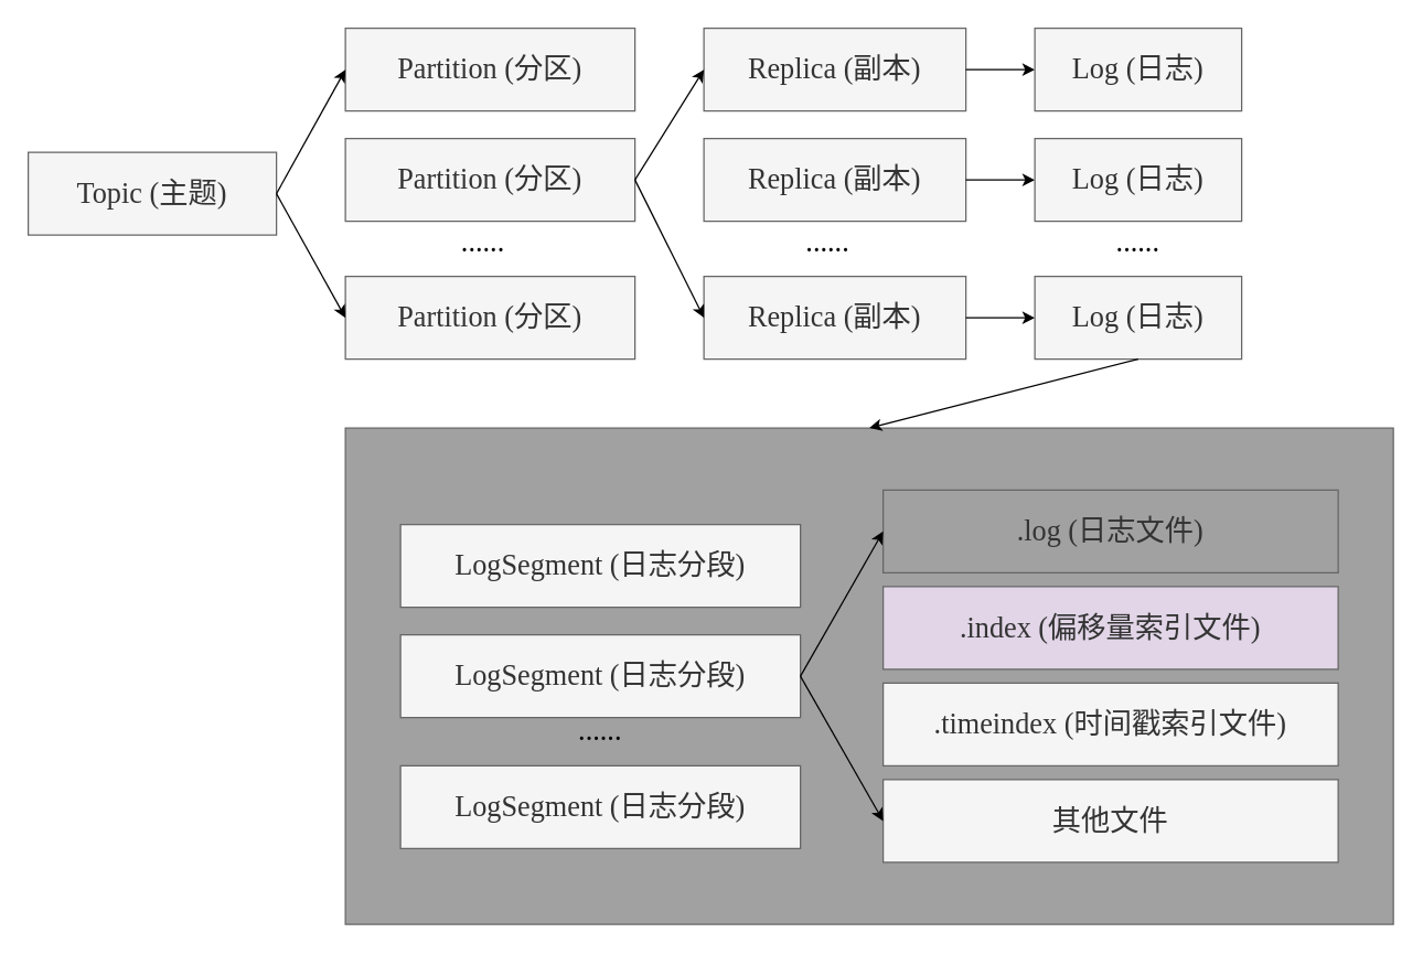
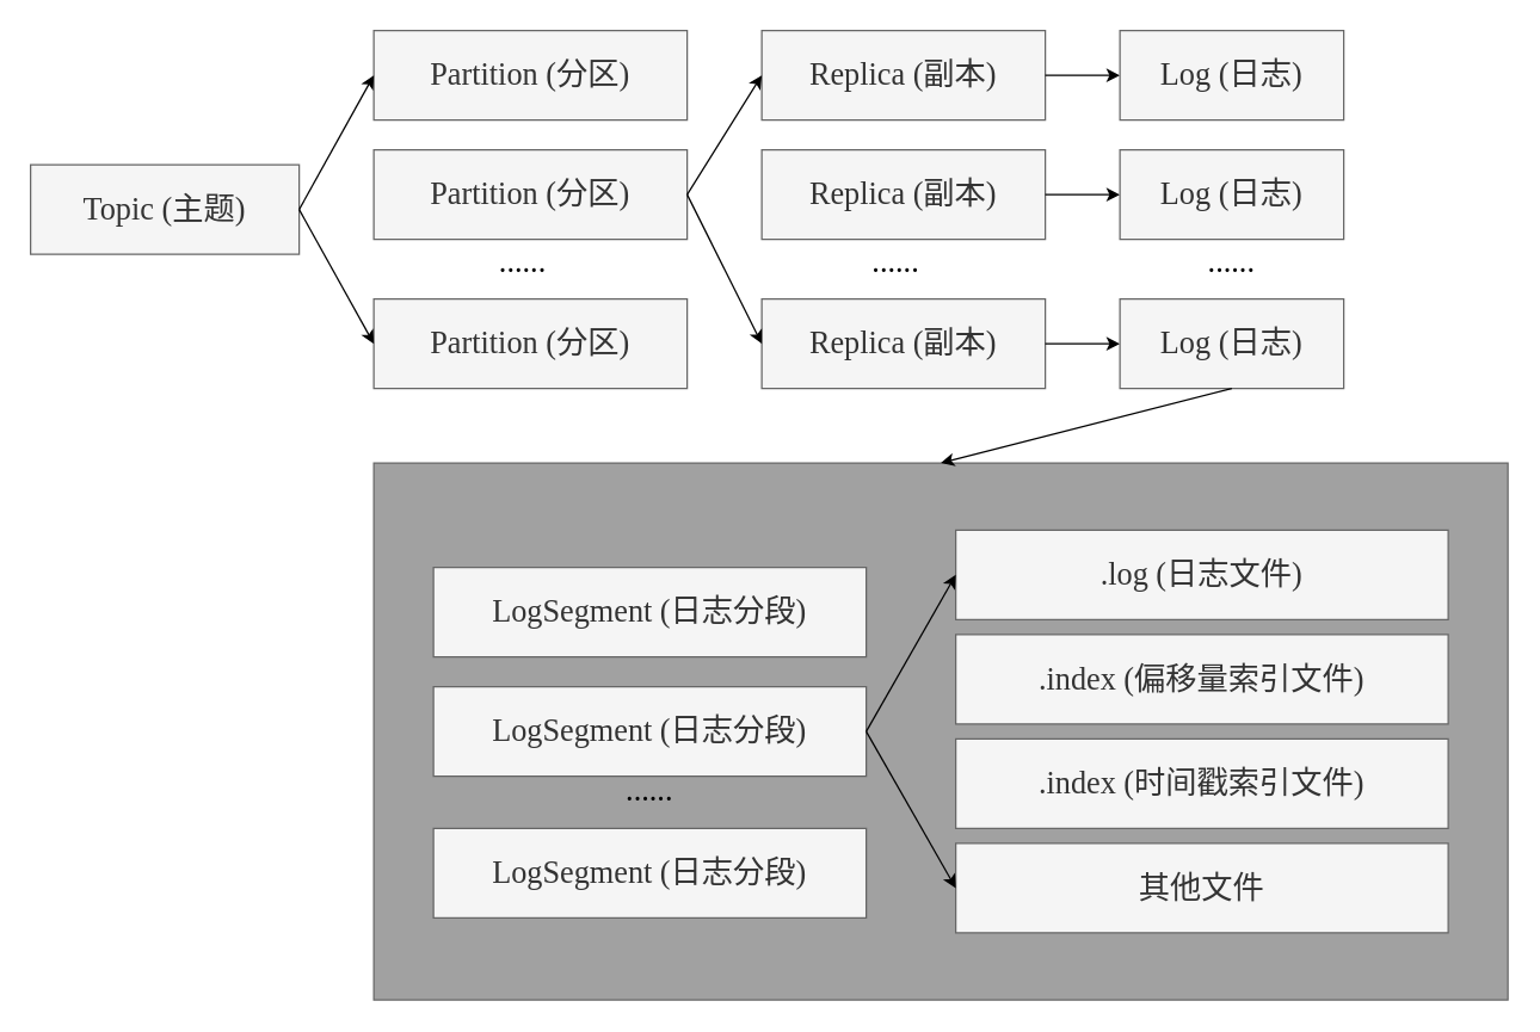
- <mxCell id="27" value=".log (日志文件)" style="rounded=0;whiteSpace=wrap;html=1;fillColor=#a1a1a1;strokeColor=#666666;fontColor=#333333;fontFamily=Comic Sans MS;fontSize=21;" vertex="1" parent="1"><mxGeometry x="640" y="355" width="330" height="60" as="geometry" /></mxCell>
+ <mxCell id="27" value=".log (日志文件)" style="rounded=0;whiteSpace=wrap;html=1;fillColor=#f5f5f5;strokeColor=#666666;fontColor=#333333;fontFamily=Comic Sans MS;fontSize=21;" vertex="1" parent="1"><mxGeometry x="640" y="355" width="330" height="60" as="geometry" /></mxCell>
- <mxCell id="28" value=".index (偏移量索引文件)" style="rounded=0;whiteSpace=wrap;html=1;fillColor=#e1d5e7;strokeColor=#666666;fontColor=#333333;fontFamily=Comic Sans MS;fontSize=21;" vertex="1" parent="1"><mxGeometry x="640" y="425" width="330" height="60" as="geometry" /></mxCell>
+ <mxCell id="28" value=".index (偏移量索引文件)" style="rounded=0;whiteSpace=wrap;html=1;fillColor=#f5f5f5;strokeColor=#666666;fontColor=#333333;fontFamily=Comic Sans MS;fontSize=21;" vertex="1" parent="1"><mxGeometry x="640" y="425" width="330" height="60" as="geometry" /></mxCell>
- <mxCell id="29" value=".timeindex (时间戳索引文件)" style="rounded=0;whiteSpace=wrap;html=1;fillColor=#f5f5f5;strokeColor=#666666;fontColor=#333333;fontFamily=Comic Sans MS;fontSize=21;" vertex="1" parent="1"><mxGeometry x="640" y="495" width="330" height="60" as="geometry" /></mxCell>
+ <mxCell id="29" value=".index (时间戳索引文件)" style="rounded=0;whiteSpace=wrap;html=1;fillColor=#f5f5f5;strokeColor=#666666;fontColor=#333333;fontFamily=Comic Sans MS;fontSize=21;" vertex="1" parent="1"><mxGeometry x="640" y="495" width="330" height="60" as="geometry" /></mxCell>
